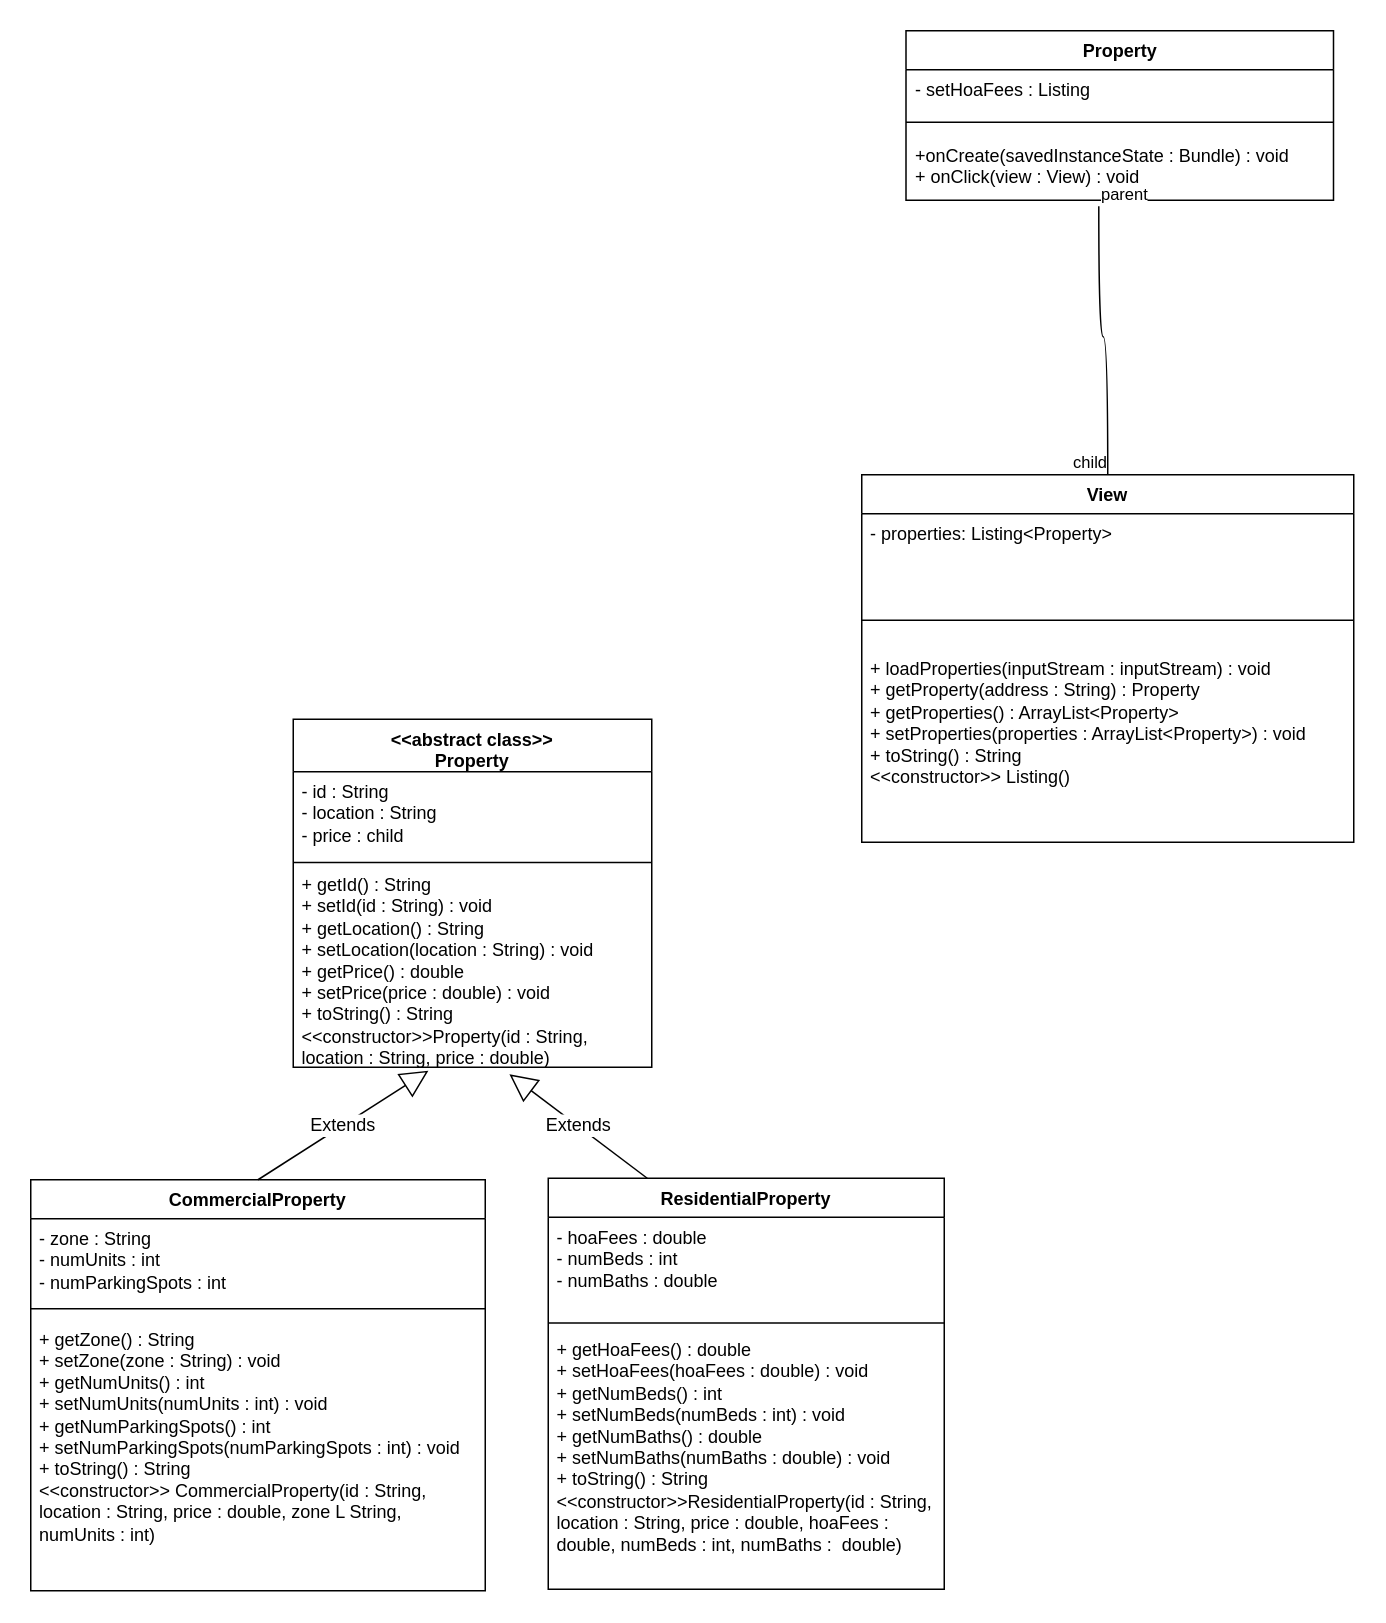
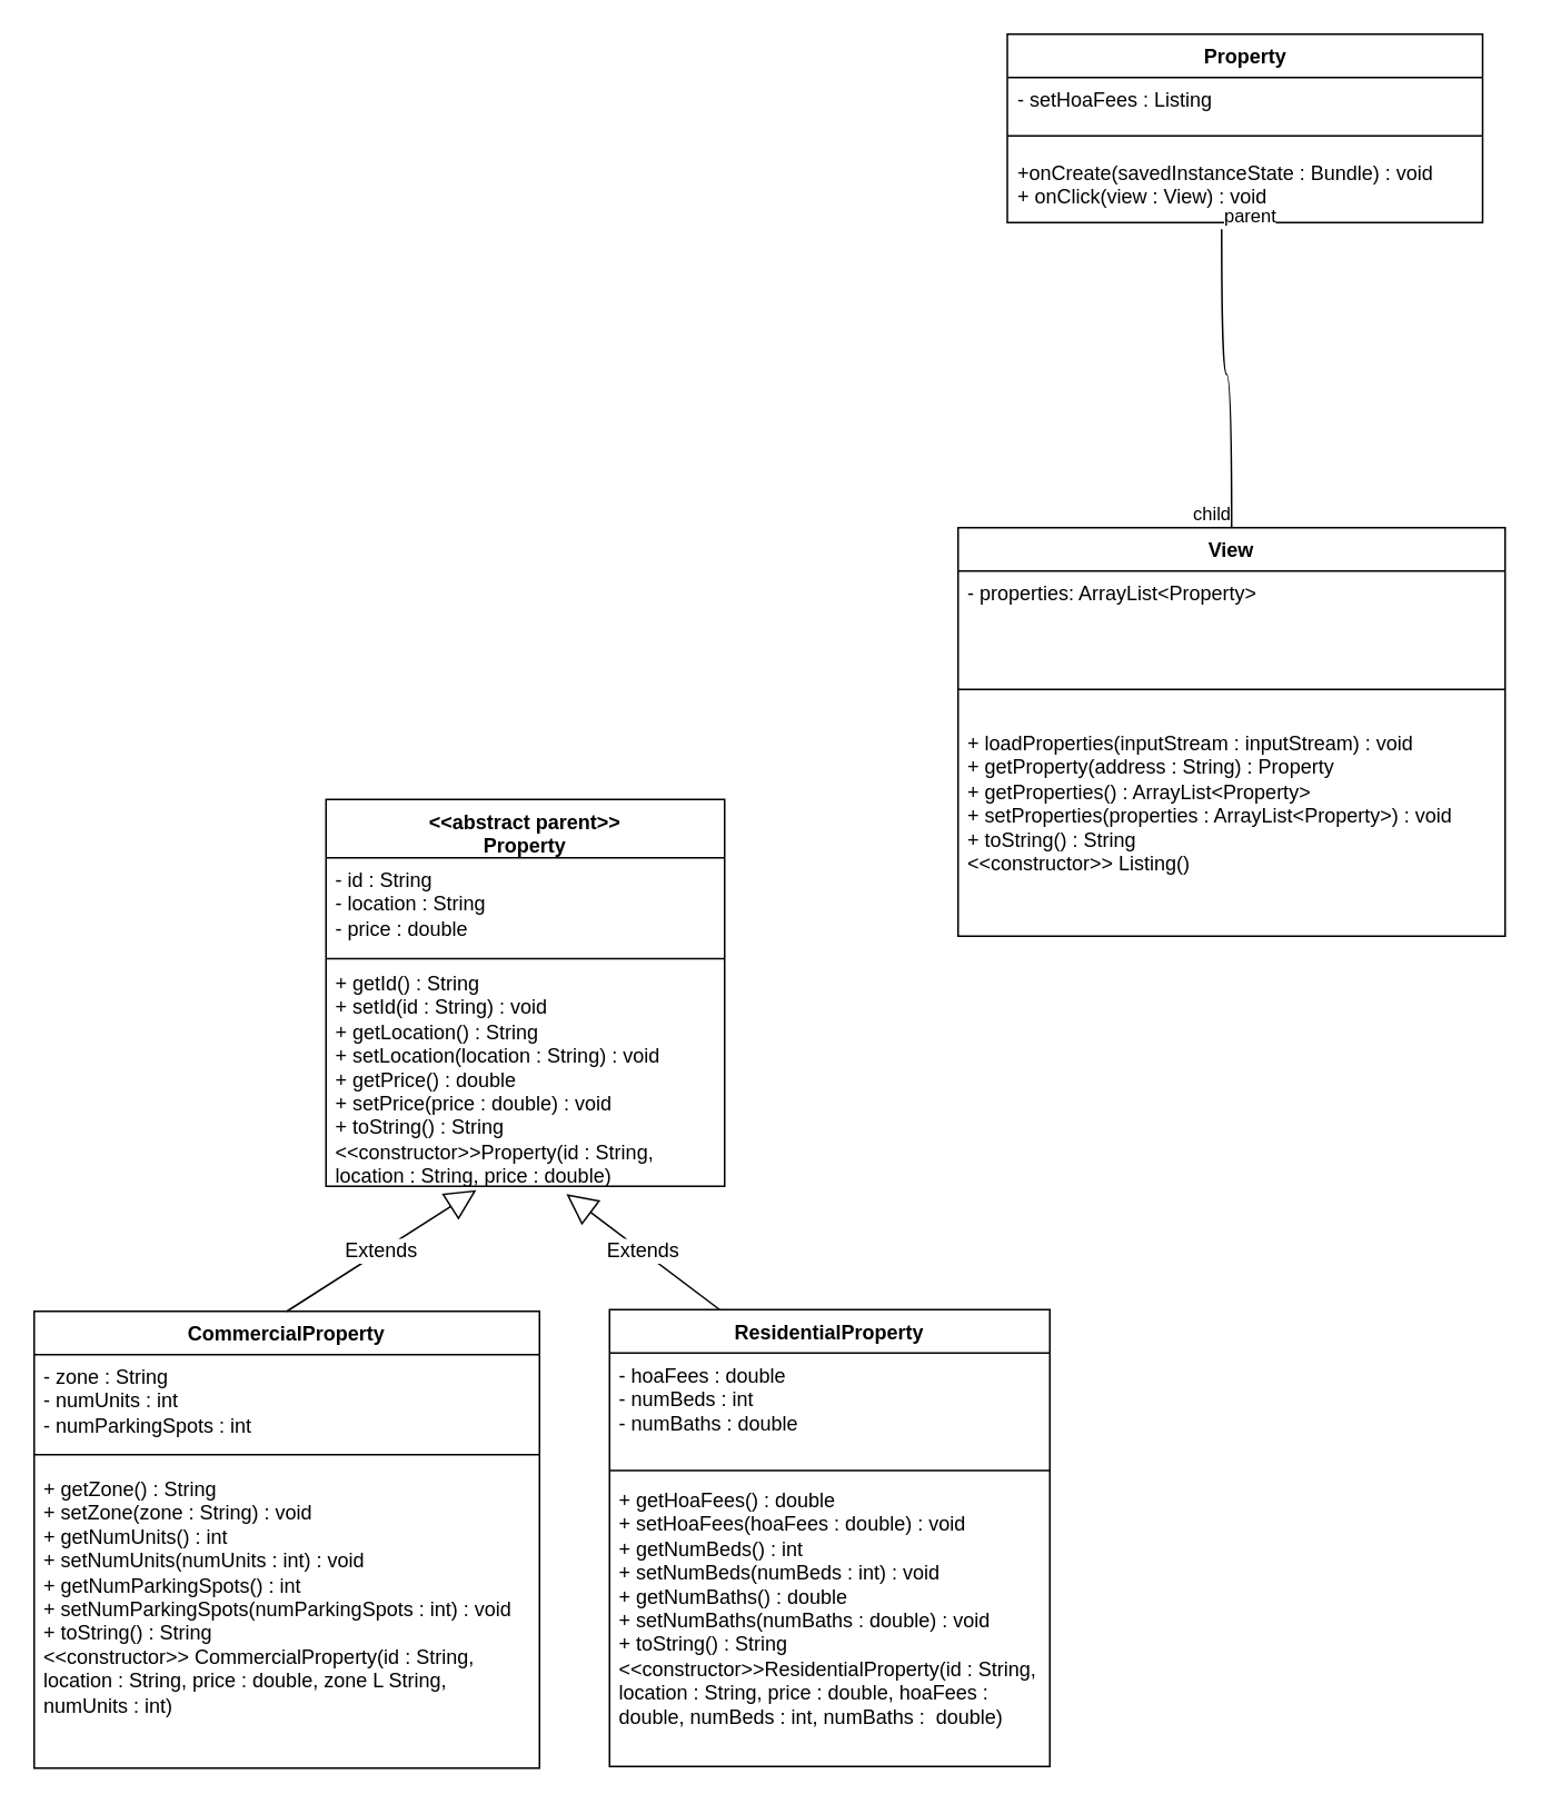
- <mxCell id="15" value="- properties: Listing&amp;lt;Property&amp;gt;" style="text;strokeColor=none;fillColor=none;align=left;verticalAlign=top;spacingLeft=4;spacingRight=4;overflow=hidden;rotatable=0;points=[[0,0.5],[1,0.5]];portConstraint=eastwest;whiteSpace=wrap;html=1;" vertex="1" parent="14"><mxGeometry y="26" width="328" height="52" as="geometry" /></mxCell>
+ <mxCell id="15" value="- properties: ArrayList&amp;lt;Property&amp;gt;" style="text;strokeColor=none;fillColor=none;align=left;verticalAlign=top;spacingLeft=4;spacingRight=4;overflow=hidden;rotatable=0;points=[[0,0.5],[1,0.5]];portConstraint=eastwest;whiteSpace=wrap;html=1;" vertex="1" parent="14"><mxGeometry y="26" width="328" height="52" as="geometry" /></mxCell>
- <mxCell id="2" value="&amp;lt;&amp;lt;abstract class&amp;gt;&amp;gt;&lt;div&gt;Property&lt;/div&gt;" style="swimlane;fontStyle=1;align=center;verticalAlign=top;childLayout=stackLayout;horizontal=1;startSize=35;horizontalStack=0;resizeParent=1;resizeParentMax=0;resizeLast=0;collapsible=1;marginBottom=0;whiteSpace=wrap;html=1;" vertex="1" parent="1"><mxGeometry x="195" y="479" width="239" height="232" as="geometry" /></mxCell>
+ <mxCell id="2" value="&amp;lt;&amp;lt;abstract parent&amp;gt;&amp;gt;&lt;div&gt;Property&lt;/div&gt;" style="swimlane;fontStyle=1;align=center;verticalAlign=top;childLayout=stackLayout;horizontal=1;startSize=35;horizontalStack=0;resizeParent=1;resizeParentMax=0;resizeLast=0;collapsible=1;marginBottom=0;whiteSpace=wrap;html=1;" vertex="1" parent="1"><mxGeometry x="195" y="479" width="239" height="232" as="geometry" /></mxCell>
- <mxCell id="3" value="- id : String&lt;div&gt;- location : String&lt;/div&gt;&lt;div&gt;- price : child&lt;/div&gt;" style="text;strokeColor=none;fillColor=none;align=left;verticalAlign=top;spacingLeft=4;spacingRight=4;overflow=hidden;rotatable=0;points=[[0,0.5],[1,0.5]];portConstraint=eastwest;whiteSpace=wrap;html=1;" vertex="1" parent="2"><mxGeometry y="35" width="239" height="59" as="geometry" /></mxCell>
+ <mxCell id="3" value="- id : String&lt;div&gt;- location : String&lt;/div&gt;&lt;div&gt;- price : double&lt;/div&gt;" style="text;strokeColor=none;fillColor=none;align=left;verticalAlign=top;spacingLeft=4;spacingRight=4;overflow=hidden;rotatable=0;points=[[0,0.5],[1,0.5]];portConstraint=eastwest;whiteSpace=wrap;html=1;" vertex="1" parent="2"><mxGeometry y="35" width="239" height="59" as="geometry" /></mxCell>
